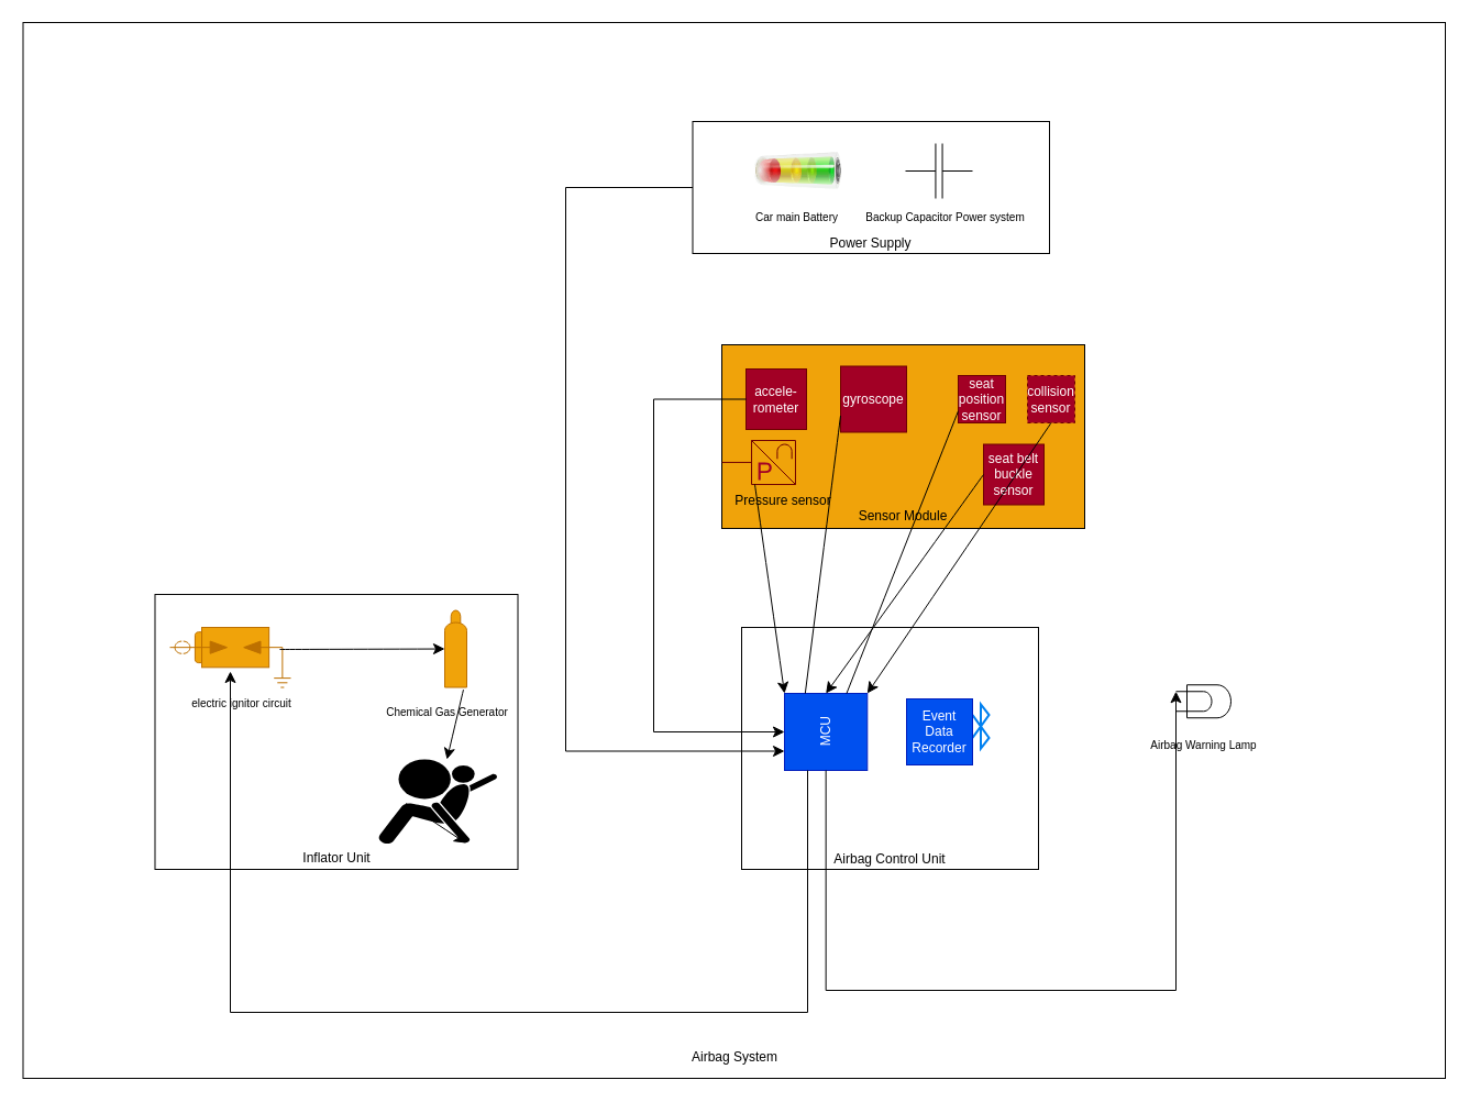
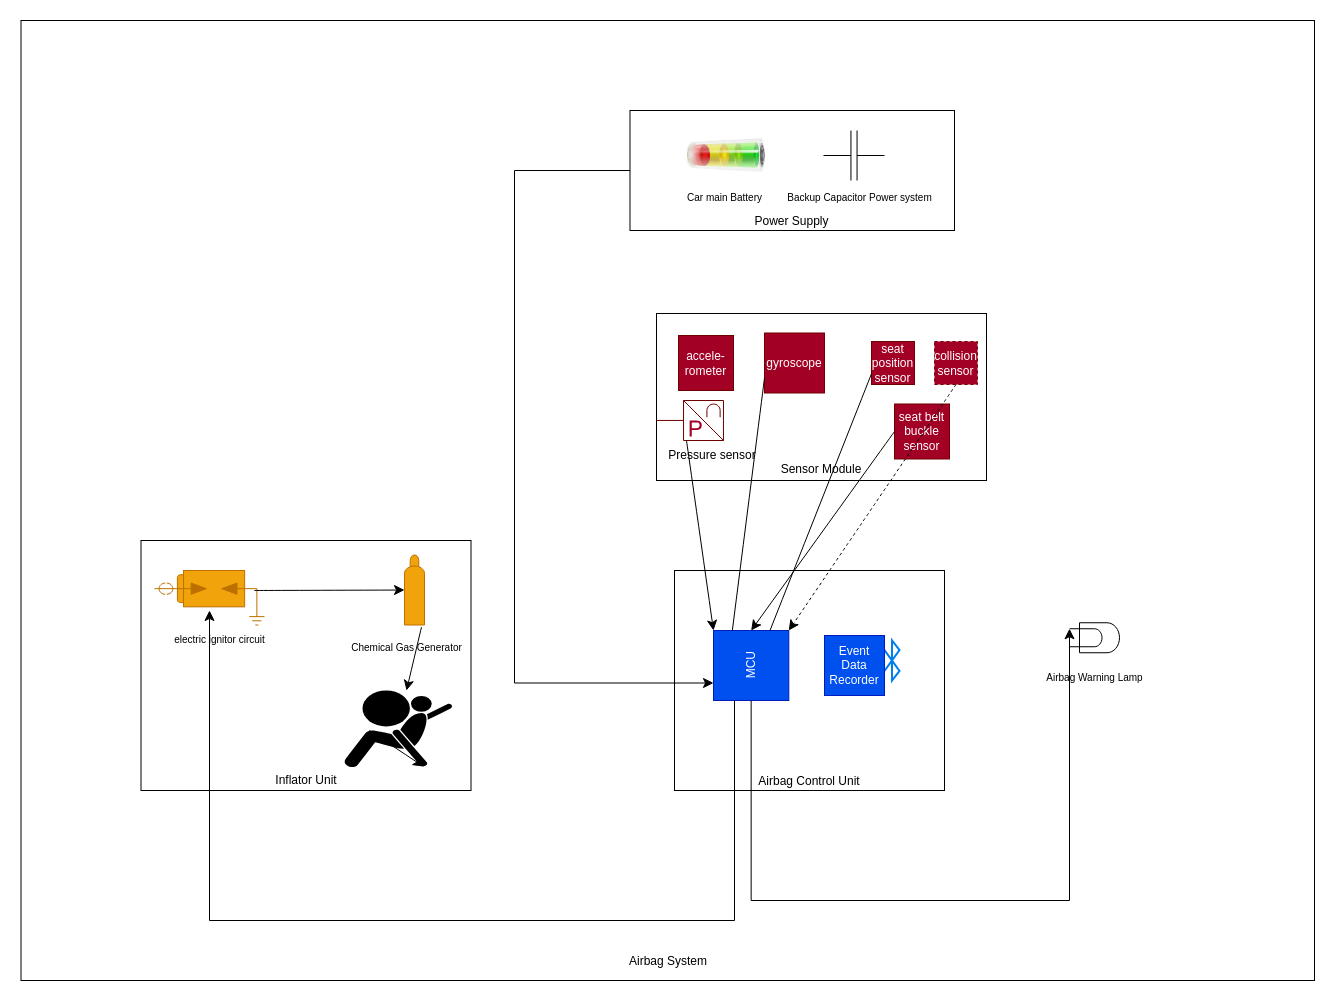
- <mxCell id="6" value="&lt;div&gt;&lt;br&gt;&lt;/div&gt;&lt;div&gt;&lt;br&gt;&lt;/div&gt;&lt;div&gt;&lt;br&gt;&lt;/div&gt;&lt;div&gt;&lt;br&gt;&lt;/div&gt;&lt;div&gt;&lt;br&gt;&lt;/div&gt;&lt;div&gt;&lt;br&gt;&lt;/div&gt;&lt;div&gt;&lt;br&gt;&lt;/div&gt;&lt;div&gt;&lt;br&gt;&lt;/div&gt;&lt;div&gt;&lt;br&gt;&lt;/div&gt;&lt;div&gt;&lt;br&gt;&lt;/div&gt;Sensor Module" style="rounded=0;whiteSpace=wrap;html=1;fillColor=#f0a30a;" parent="1" vertex="1"><mxGeometry x="656" y="313" width="330" height="167" as="geometry" /></mxCell>
+ <mxCell id="6" value="&lt;div&gt;&lt;br&gt;&lt;/div&gt;&lt;div&gt;&lt;br&gt;&lt;/div&gt;&lt;div&gt;&lt;br&gt;&lt;/div&gt;&lt;div&gt;&lt;br&gt;&lt;/div&gt;&lt;div&gt;&lt;br&gt;&lt;/div&gt;&lt;div&gt;&lt;br&gt;&lt;/div&gt;&lt;div&gt;&lt;br&gt;&lt;/div&gt;&lt;div&gt;&lt;br&gt;&lt;/div&gt;&lt;div&gt;&lt;br&gt;&lt;/div&gt;&lt;div&gt;&lt;br&gt;&lt;/div&gt;Sensor Module" style="rounded=0;whiteSpace=wrap;html=1;" parent="1" vertex="1"><mxGeometry x="656" y="313" width="330" height="167" as="geometry" /></mxCell>
- <mxCell id="31" value="" style="endArrow=classic;html=1;rounded=0;fontSize=12;startSize=8;endSize=8;curved=1;entryX=1;entryY=1;entryDx=0;entryDy=0;exitX=0.5;exitY=1;exitDx=0;exitDy=0;" edge="1" parent="1" source="11" target="17"><mxGeometry width="50" height="50" relative="1" as="geometry"><mxPoint x="964" y="360" as="sourcePoint" /><mxPoint x="704" y="510" as="targetPoint" /></mxGeometry></mxCell>
+ <mxCell id="31" value="" style="endArrow=classic;html=1;rounded=0;fontSize=12;startSize=8;endSize=8;curved=1;entryX=1;entryY=1;entryDx=0;entryDy=0;exitX=0.5;exitY=1;exitDx=0;exitDy=0;dashed=1;" edge="1" parent="1" source="11" target="17"><mxGeometry width="50" height="50" relative="1" as="geometry"><mxPoint x="964" y="360" as="sourcePoint" /><mxPoint x="704" y="510" as="targetPoint" /></mxGeometry></mxCell>
- <mxCell id="36" value="" style="edgeStyle=elbowEdgeStyle;elbow=horizontal;endArrow=classic;html=1;curved=0;rounded=0;endSize=8;startSize=8;fontSize=12;entryX=0.5;entryY=0;entryDx=0;entryDy=0;exitX=0;exitY=0.5;exitDx=0;exitDy=0;" edge="1" parent="1" source="7" target="17"><mxGeometry width="50" height="50" relative="1" as="geometry"><mxPoint x="654" y="560" as="sourcePoint" /><mxPoint x="704" y="510" as="targetPoint" /><Array as="points"><mxPoint x="594" y="520" /></Array></mxGeometry></mxCell>
